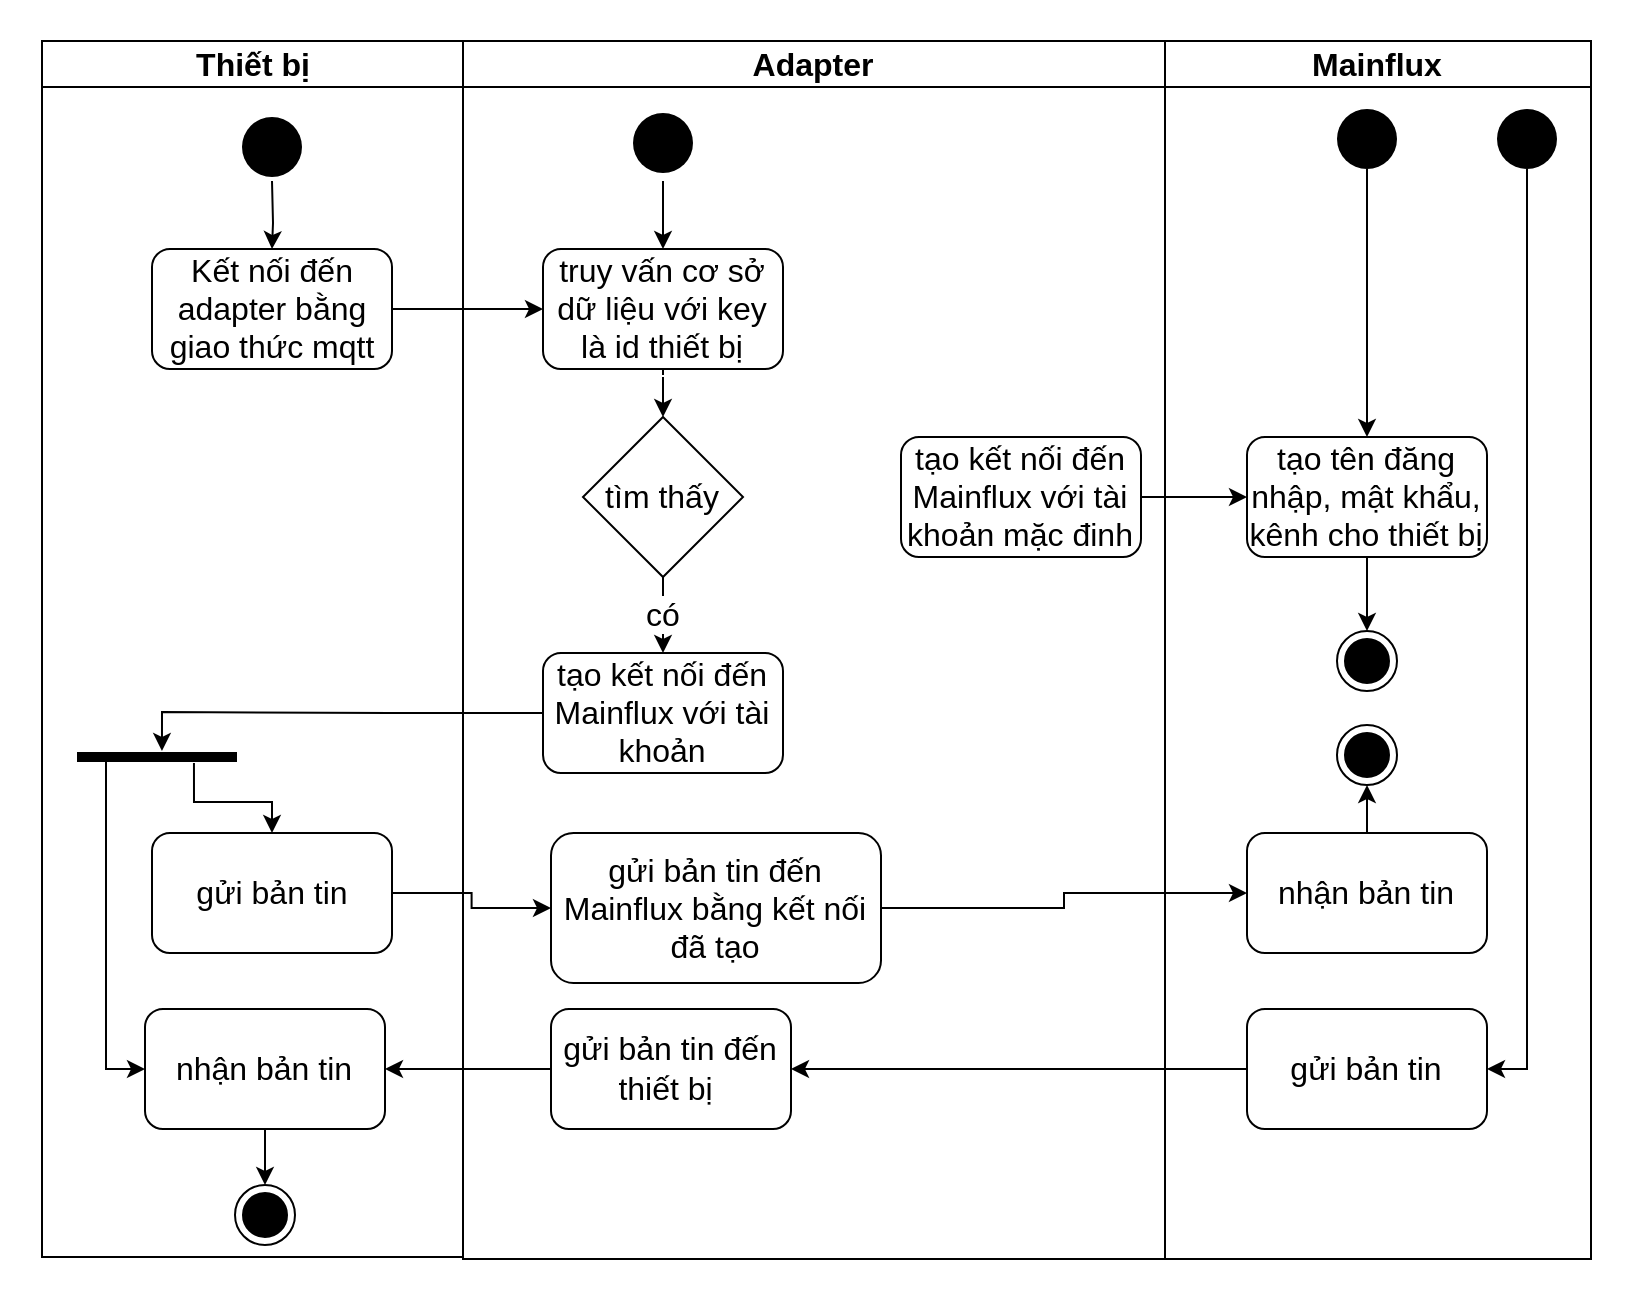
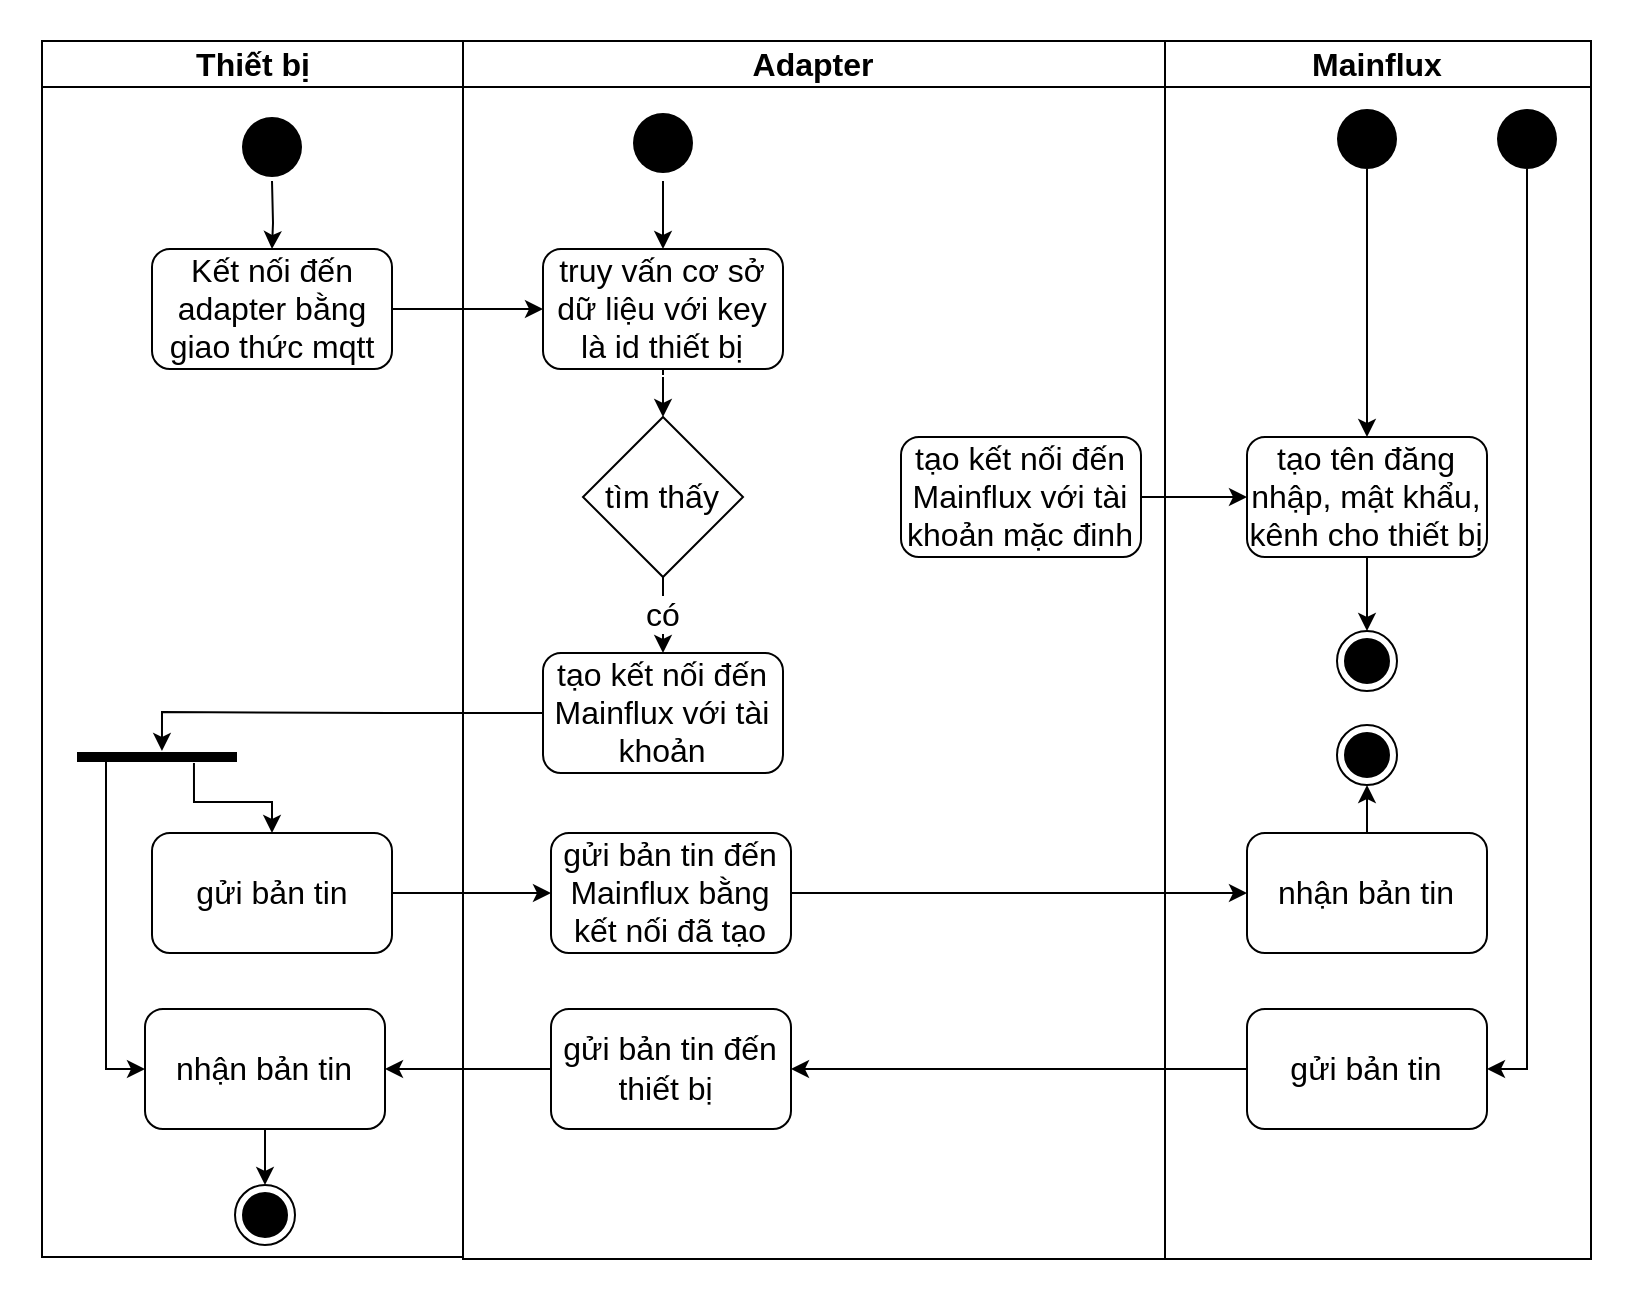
- <mxCell id="21" value="gửi bản tin đến Mainflux bằng kết nối đã tạo" style="rounded=1;whiteSpace=wrap;html=1;fontSize=16;" parent="13" vertex="1"><mxGeometry x="44" y="396" width="165" height="75" as="geometry" /></mxCell>
+ <mxCell id="21" value="gửi bản tin đến Mainflux bằng kết nối đã tạo" style="rounded=1;whiteSpace=wrap;html=1;fontSize=16;" parent="13" vertex="1"><mxGeometry x="44" y="396" width="120" height="60" as="geometry" /></mxCell>
